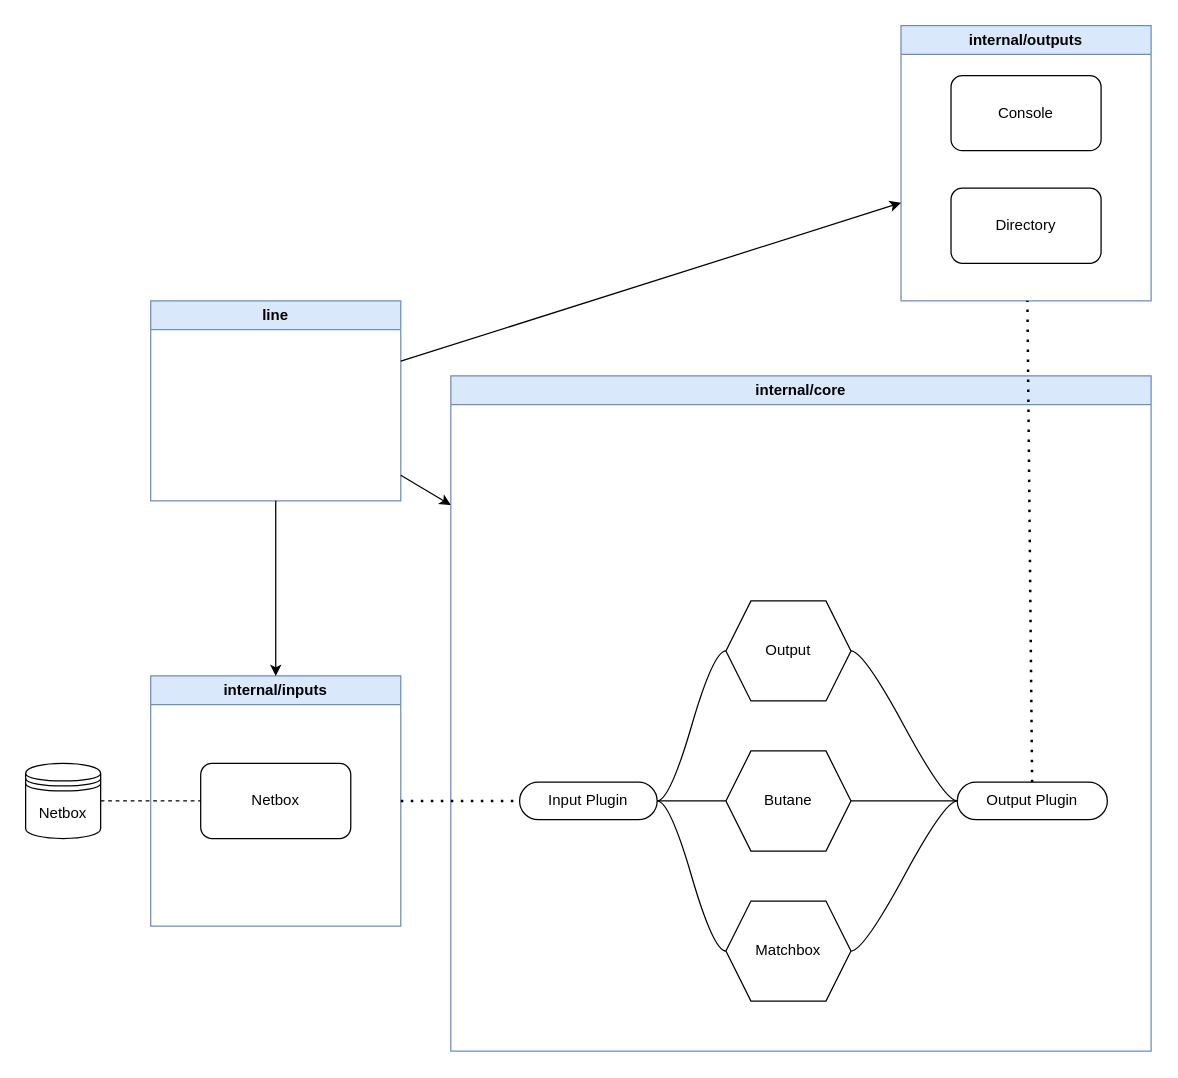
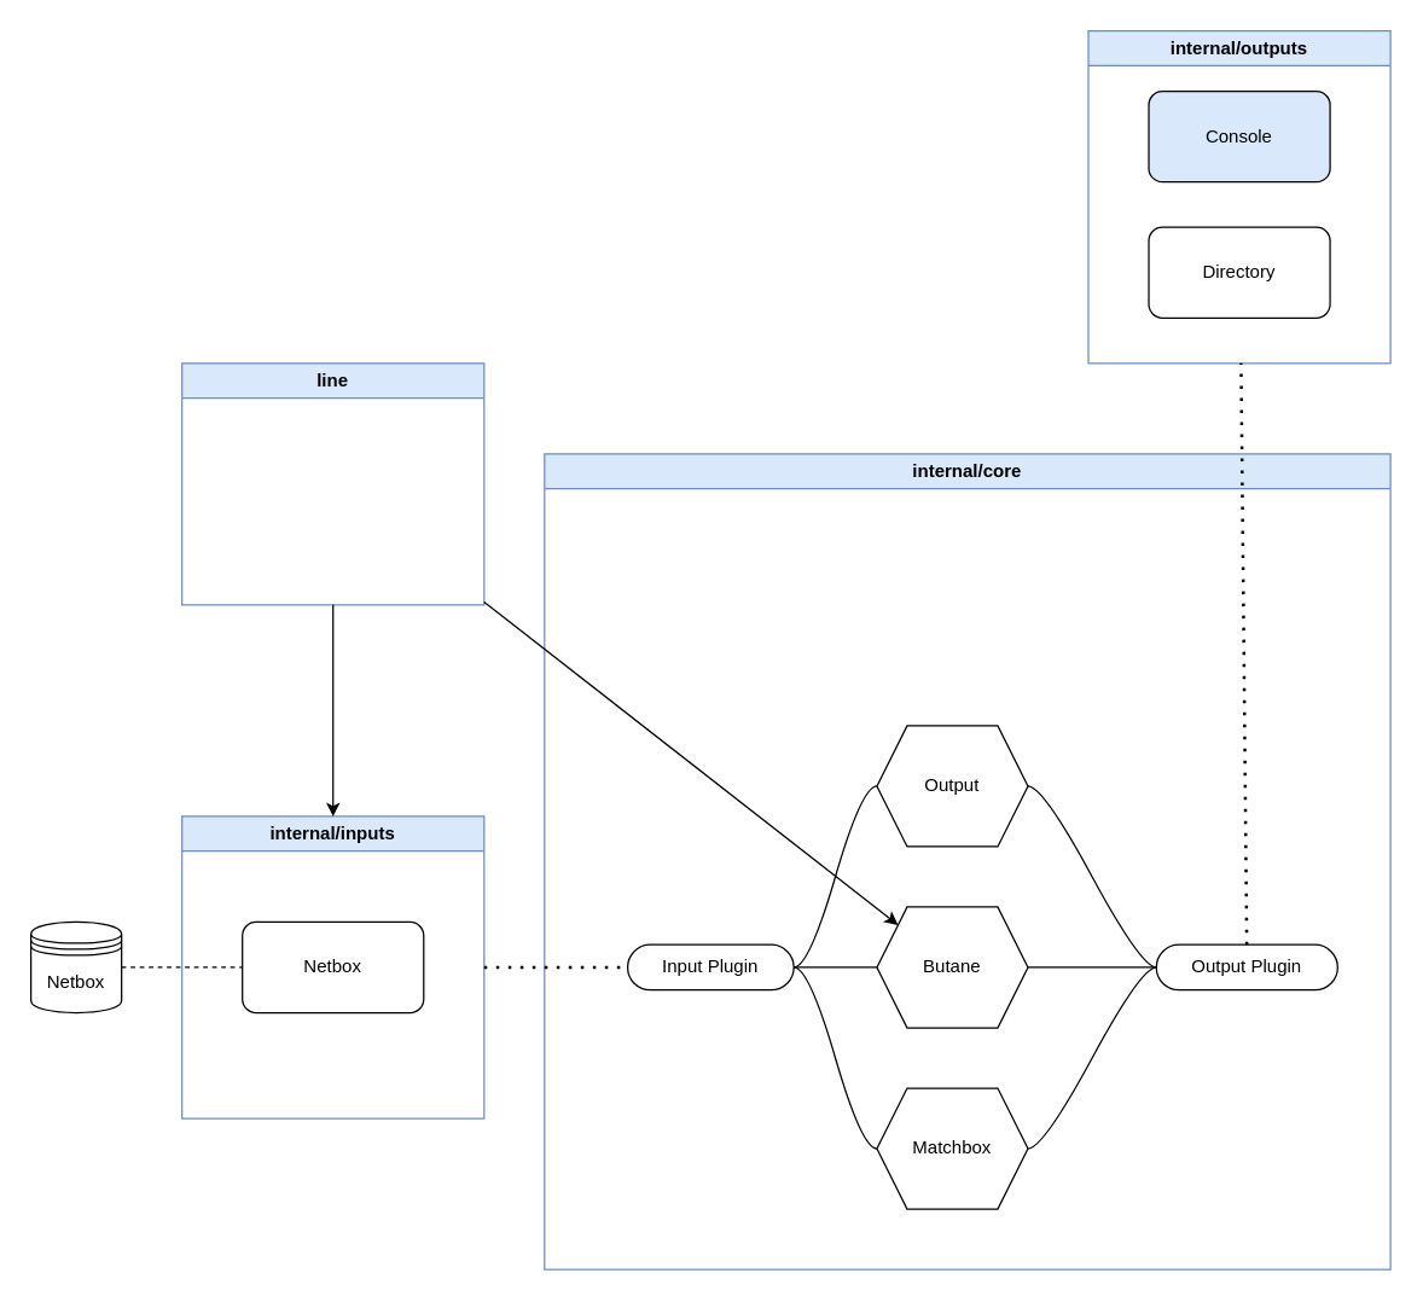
- <mxCell id="11" value="Console" style="rounded=1;whiteSpace=wrap;html=1;" parent="1" vertex="1"><mxGeometry x="760" y="60" width="120" height="60" as="geometry" /></mxCell>
+ <mxCell id="11" value="Console" style="rounded=1;whiteSpace=wrap;html=1;fillColor=#dae8fc;" parent="1" vertex="1"><mxGeometry x="760" y="60" width="120" height="60" as="geometry" /></mxCell>
- <mxCell id="17" value="" style="endArrow=classic;html=1;" parent="1" source="3" target="12" edge="1"><mxGeometry width="50" height="50" relative="1" as="geometry"><mxPoint x="190" y="140" as="sourcePoint" /><mxPoint x="240" y="90" as="targetPoint" /></mxGeometry></mxCell>
+ <mxCell id="17" value="" style="endArrow=classic;html=1;" parent="1" source="3" target="19" edge="1"><mxGeometry width="50" height="50" relative="1" as="geometry"><mxPoint x="190" y="140" as="sourcePoint" /><mxPoint x="240" y="90" as="targetPoint" /></mxGeometry></mxCell>
- <mxCell id="15" value="" style="endArrow=classic;html=1;" parent="1" source="3" target="4" edge="1"><mxGeometry width="50" height="50" relative="1" as="geometry"><mxPoint x="130" y="250" as="sourcePoint" /><mxPoint x="180" y="200" as="targetPoint" /></mxGeometry></mxCell>
